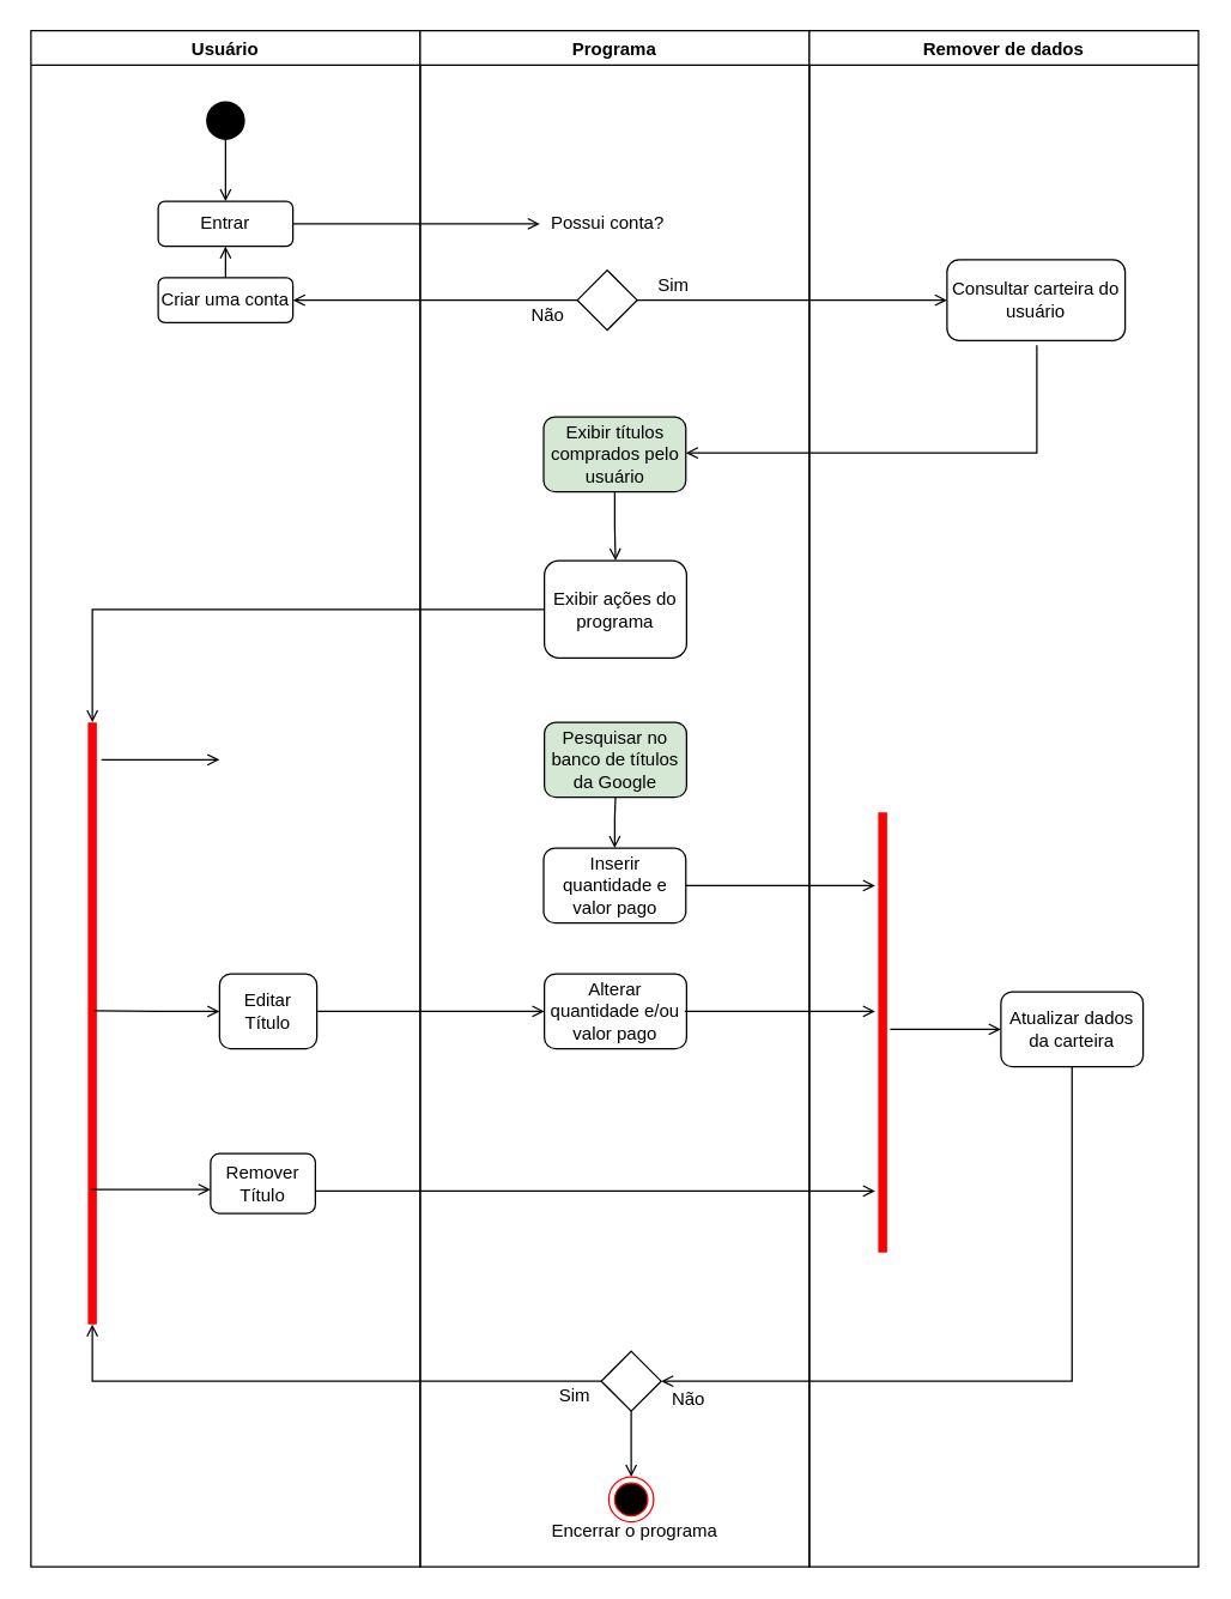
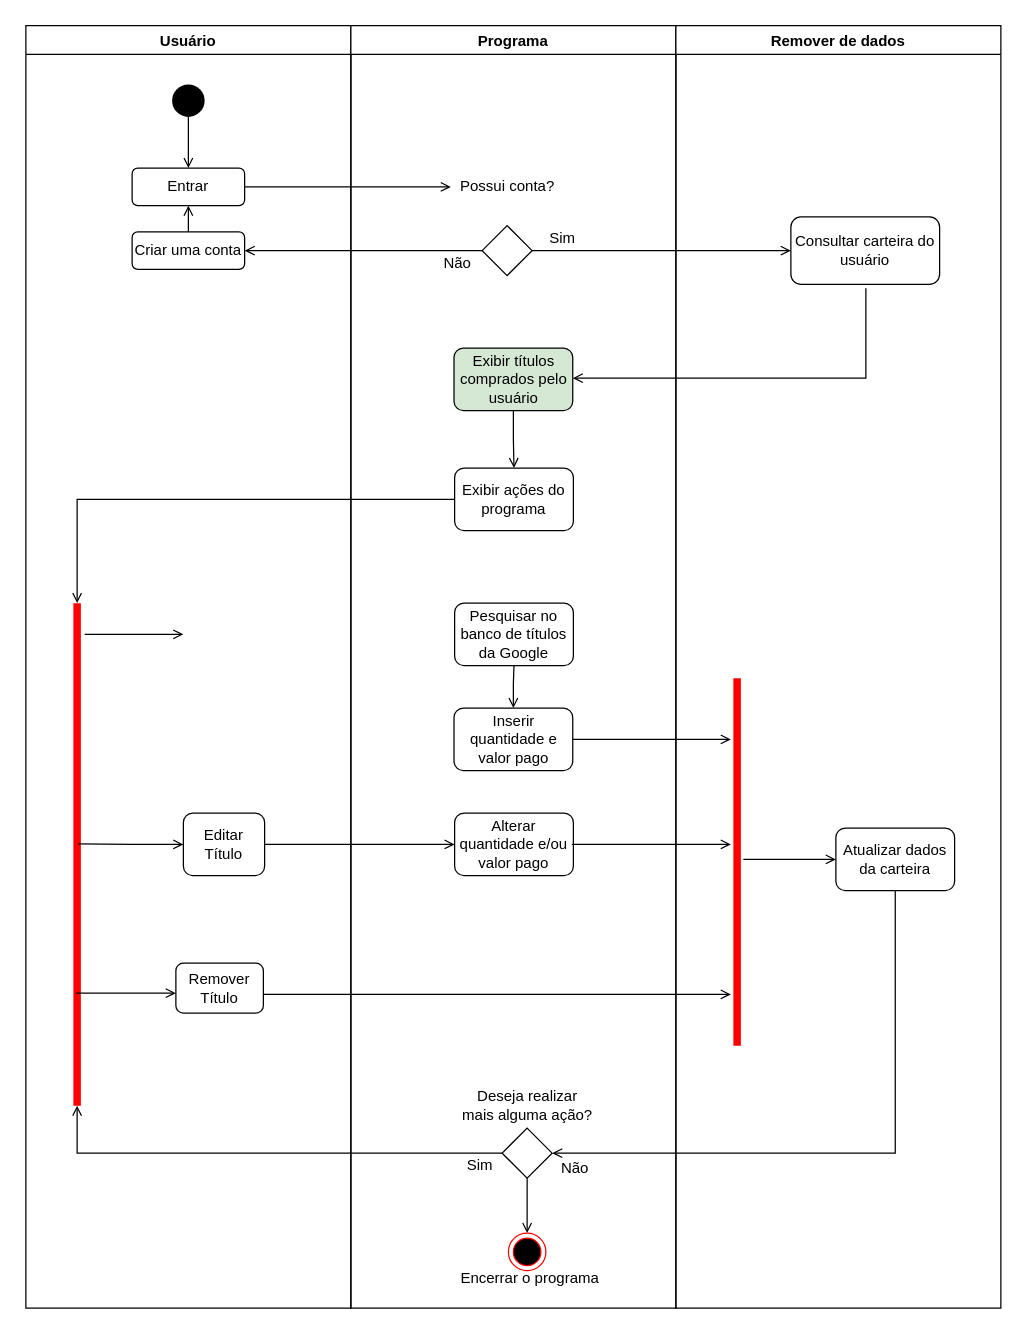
- <mxCell id="21" value="Exibir ações do programa" style="rounded=1;whiteSpace=wrap;html=1;strokeWidth=1;" parent="14" vertex="1"><mxGeometry x="83" y="354" width="95" height="65" as="geometry" /></mxCell>
+ <mxCell id="21" value="Exibir ações do programa" style="rounded=1;whiteSpace=wrap;html=1;strokeWidth=1;" parent="14" vertex="1"><mxGeometry x="83" y="354" width="95" height="50" as="geometry" /></mxCell>
- <mxCell id="22" value="Pesquisar no banco de títulos da Google" style="rounded=1;whiteSpace=wrap;html=1;strokeWidth=1;fillColor=#d5e8d4;" vertex="1" parent="14"><mxGeometry x="83" y="462" width="95" height="50" as="geometry" /></mxCell>
+ <mxCell id="22" value="Pesquisar no banco de títulos da Google" style="rounded=1;whiteSpace=wrap;html=1;strokeWidth=1;" vertex="1" parent="14"><mxGeometry x="83" y="462" width="95" height="50" as="geometry" /></mxCell>
+ <mxCell id="29" value="Deseja realizar &lt;br&gt;mais alguma ação?" style="text;html=1;align=center;verticalAlign=middle;resizable=0;points=[];autosize=1;strokeColor=none;fillColor=none;" vertex="1" parent="14"><mxGeometry x="81" y="846" width="120" height="36" as="geometry" /></mxCell>
